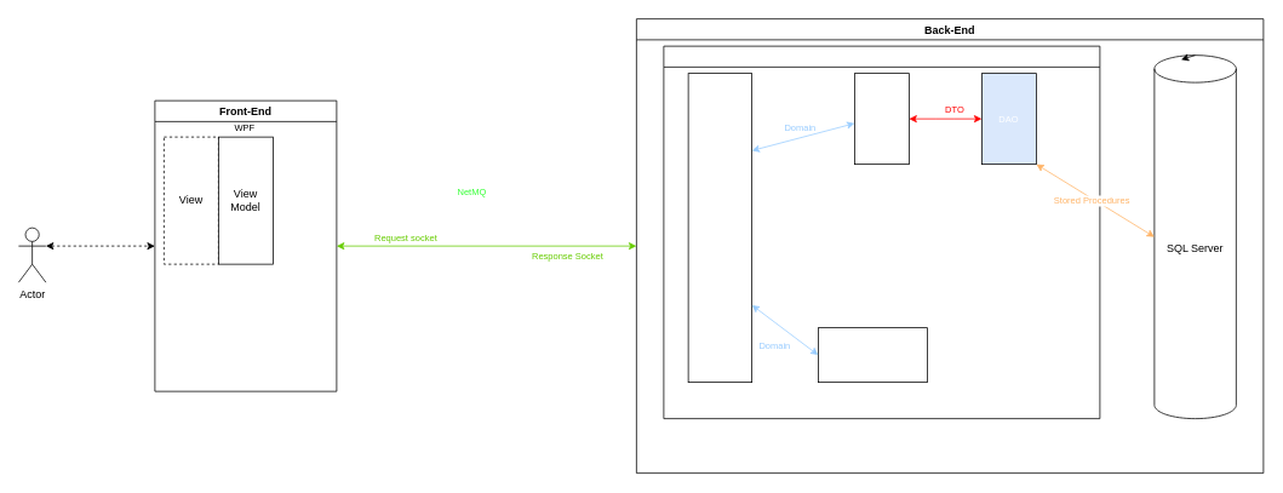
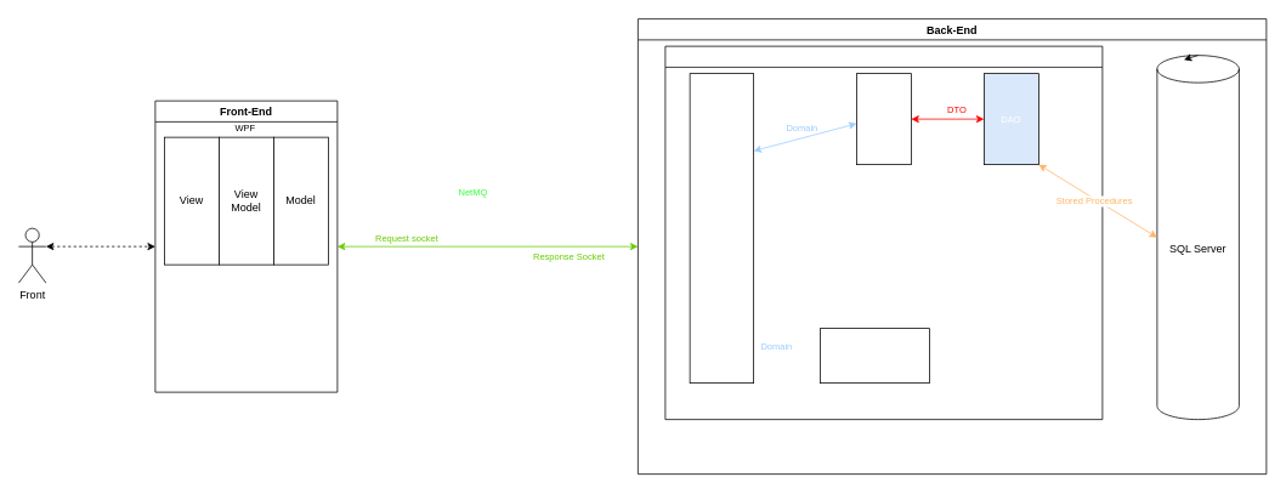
- <mxCell id="21" value="View" style="whiteSpace=wrap;html=1;dashed=1;" vertex="1" parent="20"><mxGeometry x="10" y="40" width="60" height="140" as="geometry" /></mxCell>
+ <mxCell id="21" value="View" style="whiteSpace=wrap;html=1;" vertex="1" parent="20"><mxGeometry x="10" y="40" width="60" height="140" as="geometry" /></mxCell>
+ <mxCell id="23" value="Model" style="whiteSpace=wrap;html=1;" vertex="1" parent="20"><mxGeometry x="130" y="40" width="60" height="140" as="geometry" /></mxCell>
- <mxCell id="26" value="Actor" style="shape=umlActor;verticalLabelPosition=bottom;verticalAlign=top;html=1;outlineConnect=0;" vertex="1" parent="1"><mxGeometry x="20" y="250" width="30" height="60" as="geometry" /></mxCell>
+ <mxCell id="26" value="Front" style="shape=umlActor;verticalLabelPosition=bottom;verticalAlign=top;html=1;outlineConnect=0;" vertex="1" parent="1"><mxGeometry x="20" y="250" width="30" height="60" as="geometry" /></mxCell>
- <mxCell id="12" style="edgeStyle=none;html=1;exitX=0;exitY=0.5;exitDx=0;exitDy=0;fontSize=10;fontColor=#FFFFFF;startArrow=classic;startFill=1;strokeColor=#99CCFF;entryX=1;entryY=0.75;entryDx=0;entryDy=0;" edge="1" parent="5" source="9" target="11"><mxGeometry relative="1" as="geometry"><mxPoint x="80" y="340" as="targetPoint" /></mxGeometry></mxCell>
